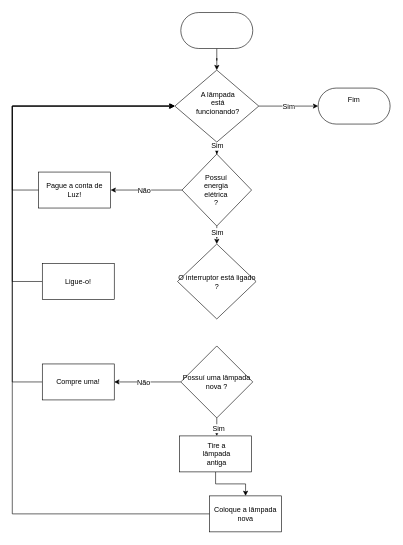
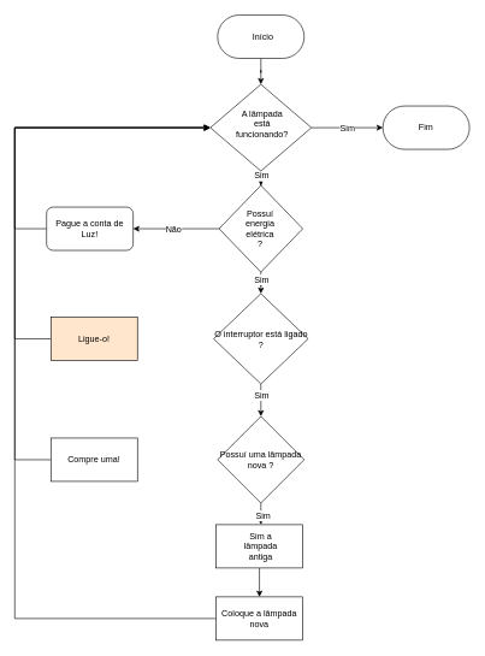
+ <mxCell id="4" value="&lt;div&gt;Início&lt;/div&gt;" style="text;html=1;strokeColor=none;fillColor=none;align=center;verticalAlign=middle;whiteSpace=wrap;rounded=0;" vertex="1" parent="1"><mxGeometry x="343.5" y="40" width="40" height="20" as="geometry" /></mxCell>
- <mxCell id="30" value="Fim" style="text;html=1;strokeColor=none;fillColor=none;align=center;verticalAlign=middle;whiteSpace=wrap;rounded=0;" vertex="1" parent="1"><mxGeometry x="570" y="156" width="40" height="20" as="geometry" /></mxCell>
+ <mxCell id="30" value="Fim" style="text;html=1;strokeColor=none;fillColor=none;align=center;verticalAlign=middle;whiteSpace=wrap;rounded=0;" vertex="1" parent="1"><mxGeometry x="570" y="166" width="40" height="20" as="geometry" /></mxCell>
- <mxCell id="19" value="Pague a conta de Luz!" style="rounded=0;whiteSpace=wrap;html=1;" vertex="1" parent="1"><mxGeometry x="64" y="286" width="120" height="60" as="geometry" /></mxCell>
+ <mxCell id="19" value="Pague a conta de Luz!" style="whiteSpace=wrap;html=1;rounded=1;" vertex="1" parent="1"><mxGeometry x="64" y="286" width="120" height="60" as="geometry" /></mxCell>
- <mxCell id="21" value="&lt;div&gt;Ligue-o!&lt;/div&gt;" style="rounded=0;whiteSpace=wrap;html=1;" vertex="1" parent="1"><mxGeometry x="70" y="438.5" width="120" height="60" as="geometry" /></mxCell>
+ <mxCell id="21" value="&lt;div&gt;Ligue-o!&lt;/div&gt;" style="rounded=0;whiteSpace=wrap;html=1;fillColor=#ffe6cc;" vertex="1" parent="1"><mxGeometry x="70" y="438.5" width="120" height="60" as="geometry" /></mxCell>
+ <mxCell id="10" style="edgeStyle=orthogonalEdgeStyle;rounded=0;orthogonalLoop=1;jettySize=auto;html=1;entryX=0;entryY=0.5;entryDx=0;entryDy=0;" edge="1" parent="1" source="12" target="17"><mxGeometry relative="1" as="geometry" /></mxCell>
+ <mxCell id="11" value="Sim" style="text;html=1;resizable=0;points=[];align=center;verticalAlign=middle;labelBackgroundColor=#ffffff;" vertex="1" connectable="0" parent="10"><mxGeometry x="-0.659" y="-2" relative="1" as="geometry"><mxPoint x="2" y="7.5" as="offset" /></mxGeometry></mxCell>
- <mxCell id="13" style="edgeStyle=orthogonalEdgeStyle;rounded=0;orthogonalLoop=1;jettySize=auto;html=1;entryX=1;entryY=0.5;entryDx=0;entryDy=0;" edge="1" parent="1" source="17" target="23"><mxGeometry relative="1" as="geometry" /></mxCell>
- <mxCell id="14" value="Não" style="text;html=1;resizable=0;points=[];align=center;verticalAlign=middle;labelBackgroundColor=#ffffff;" vertex="1" connectable="0" parent="13"><mxGeometry x="0.314" y="1" relative="1" as="geometry"><mxPoint x="10.5" y="-1" as="offset" /></mxGeometry></mxCell>
- <mxCell id="35" value="Tire a lâmpada antiga" style="text;html=1;strokeColor=none;fillColor=none;align=center;verticalAlign=middle;whiteSpace=wrap;rounded=0;" vertex="1" parent="1"><mxGeometry x="341" y="746" width="40" height="20" as="geometry" /></mxCell>
+ <mxCell id="35" value="Sim a lâmpada antiga" style="text;html=1;strokeColor=none;fillColor=none;align=center;verticalAlign=middle;whiteSpace=wrap;rounded=0;" vertex="1" parent="1"><mxGeometry x="341" y="746" width="40" height="20" as="geometry" /></mxCell>
- <mxCell id="37" value="Coloque a lâmpada nova " style="rounded=0;whiteSpace=wrap;html=1;" vertex="1" parent="1"><mxGeometry x="349" y="826" width="120" height="60" as="geometry" /></mxCell>
+ <mxCell id="37" value="Coloque a lâmpada nova " style="rounded=0;whiteSpace=wrap;html=1;" vertex="1" parent="1"><mxGeometry x="299" y="826" width="120" height="60" as="geometry" /></mxCell>
